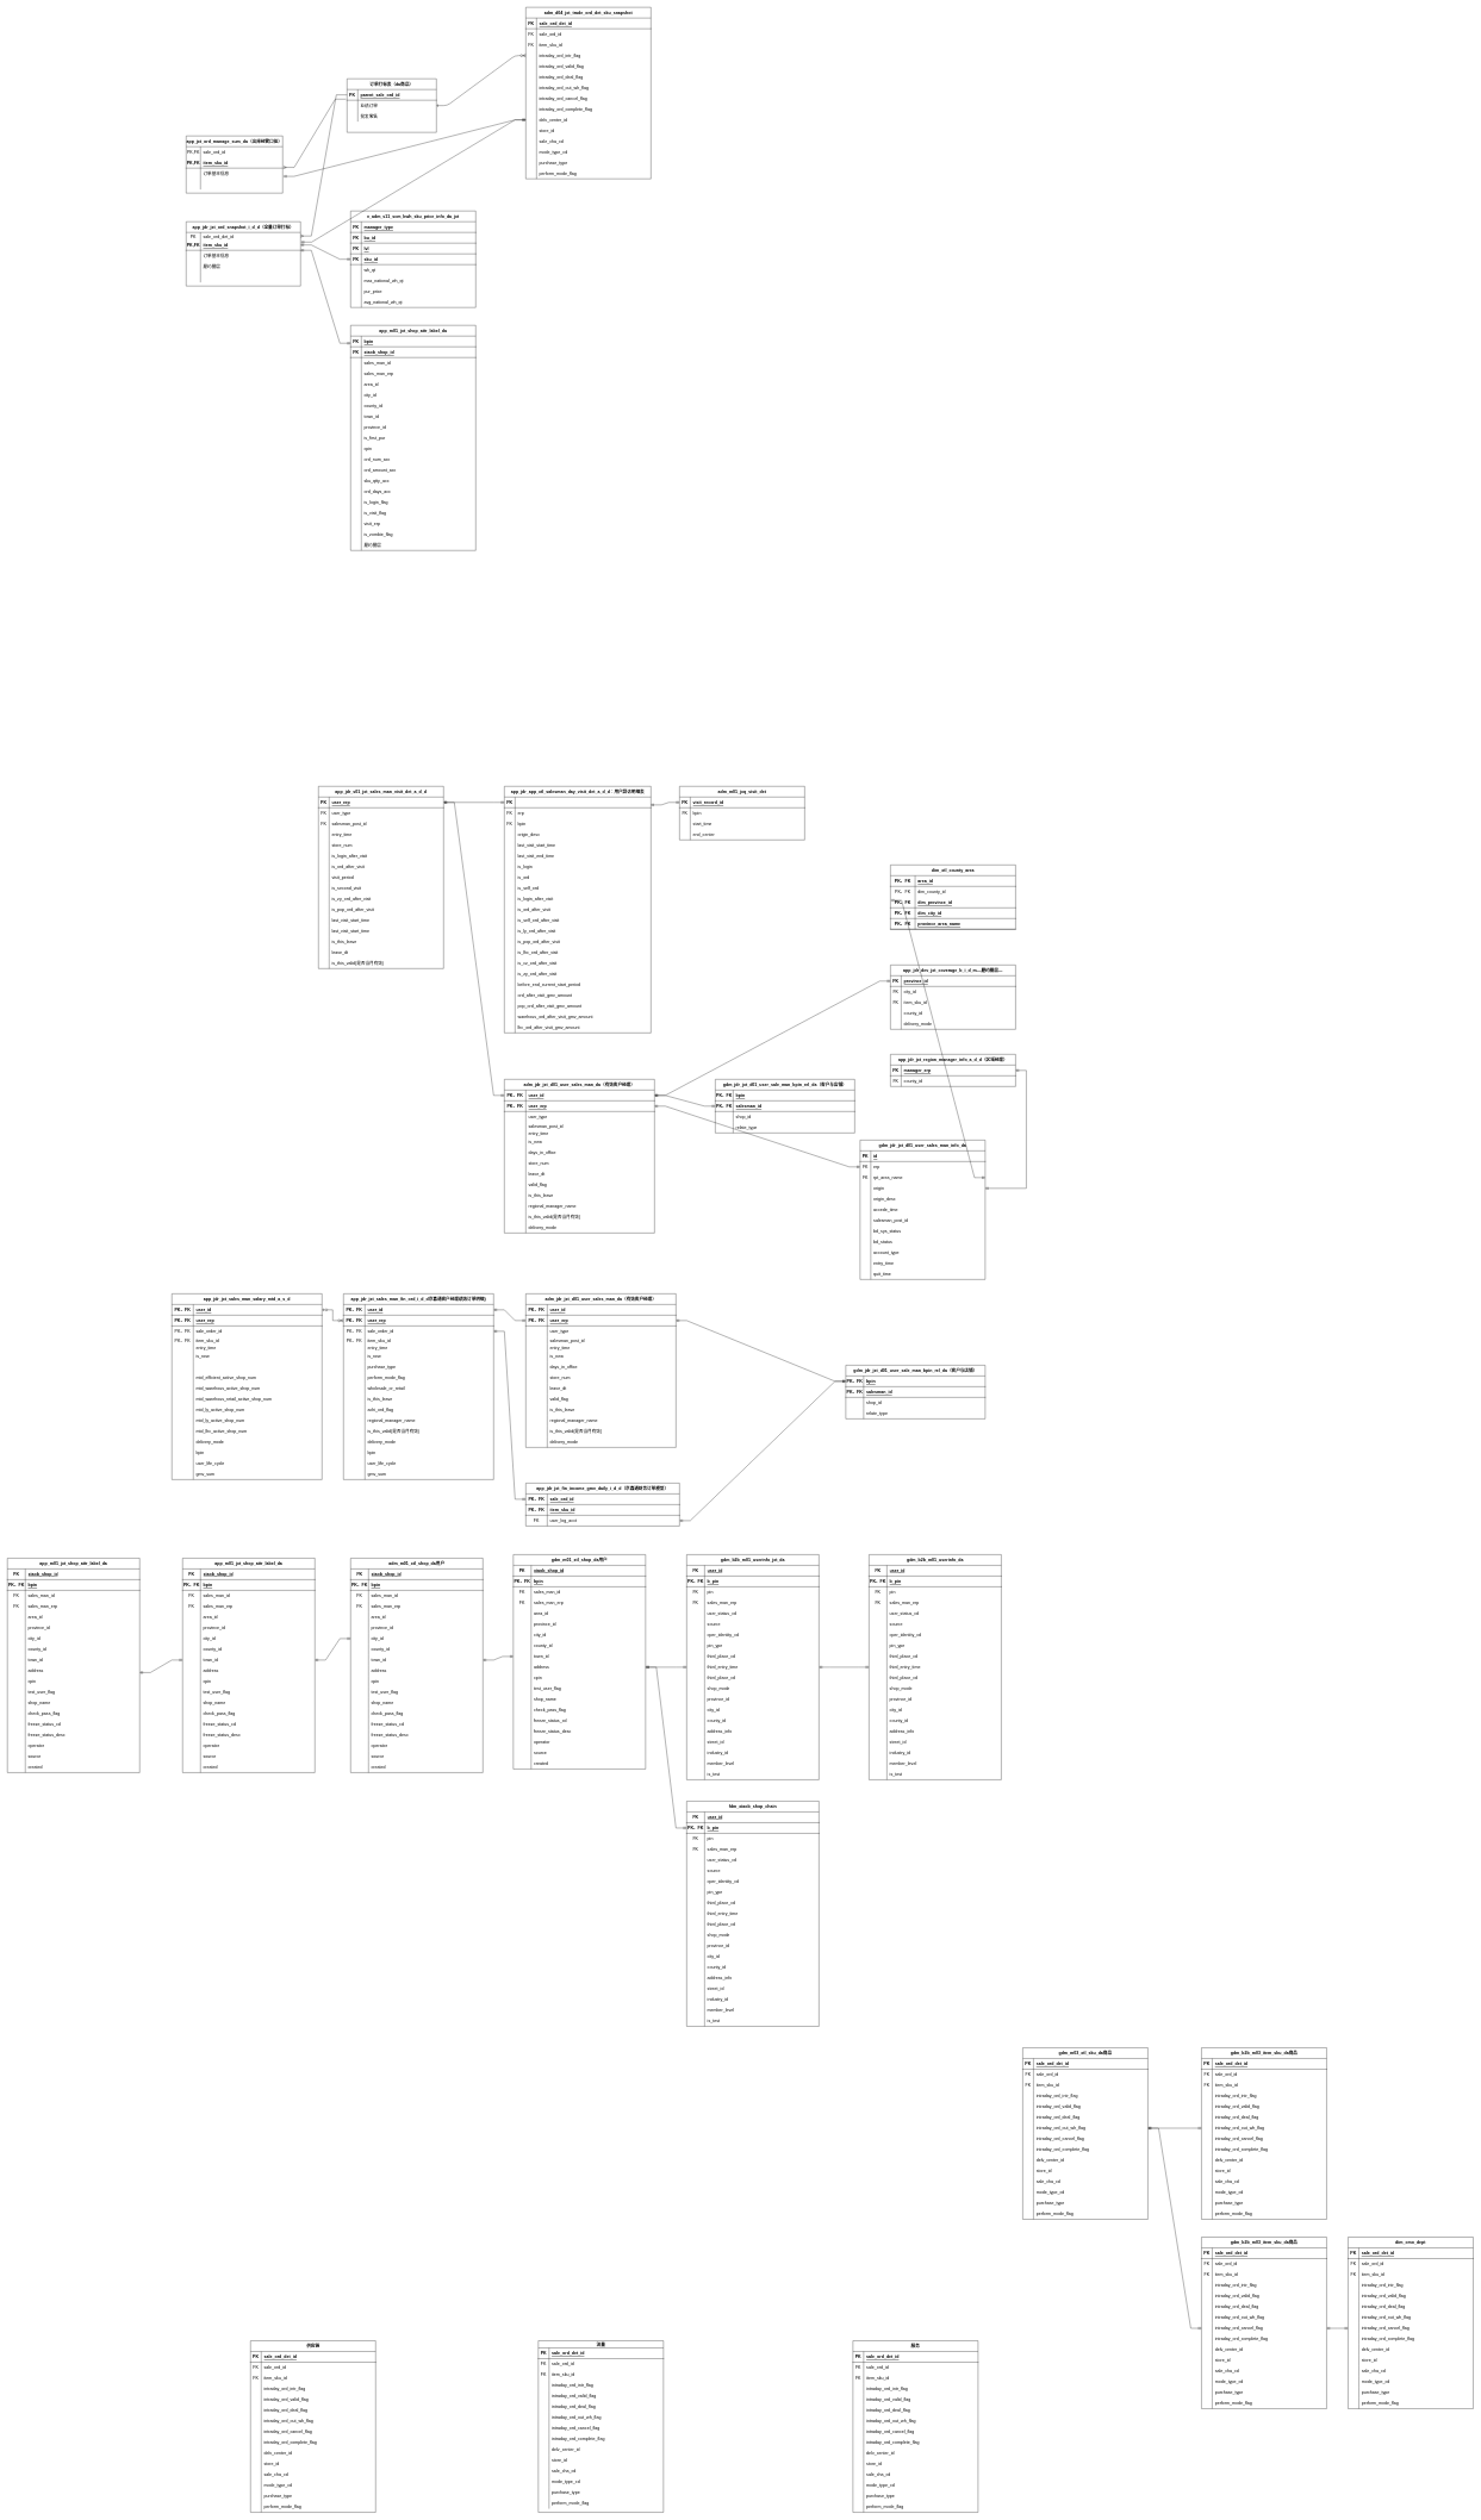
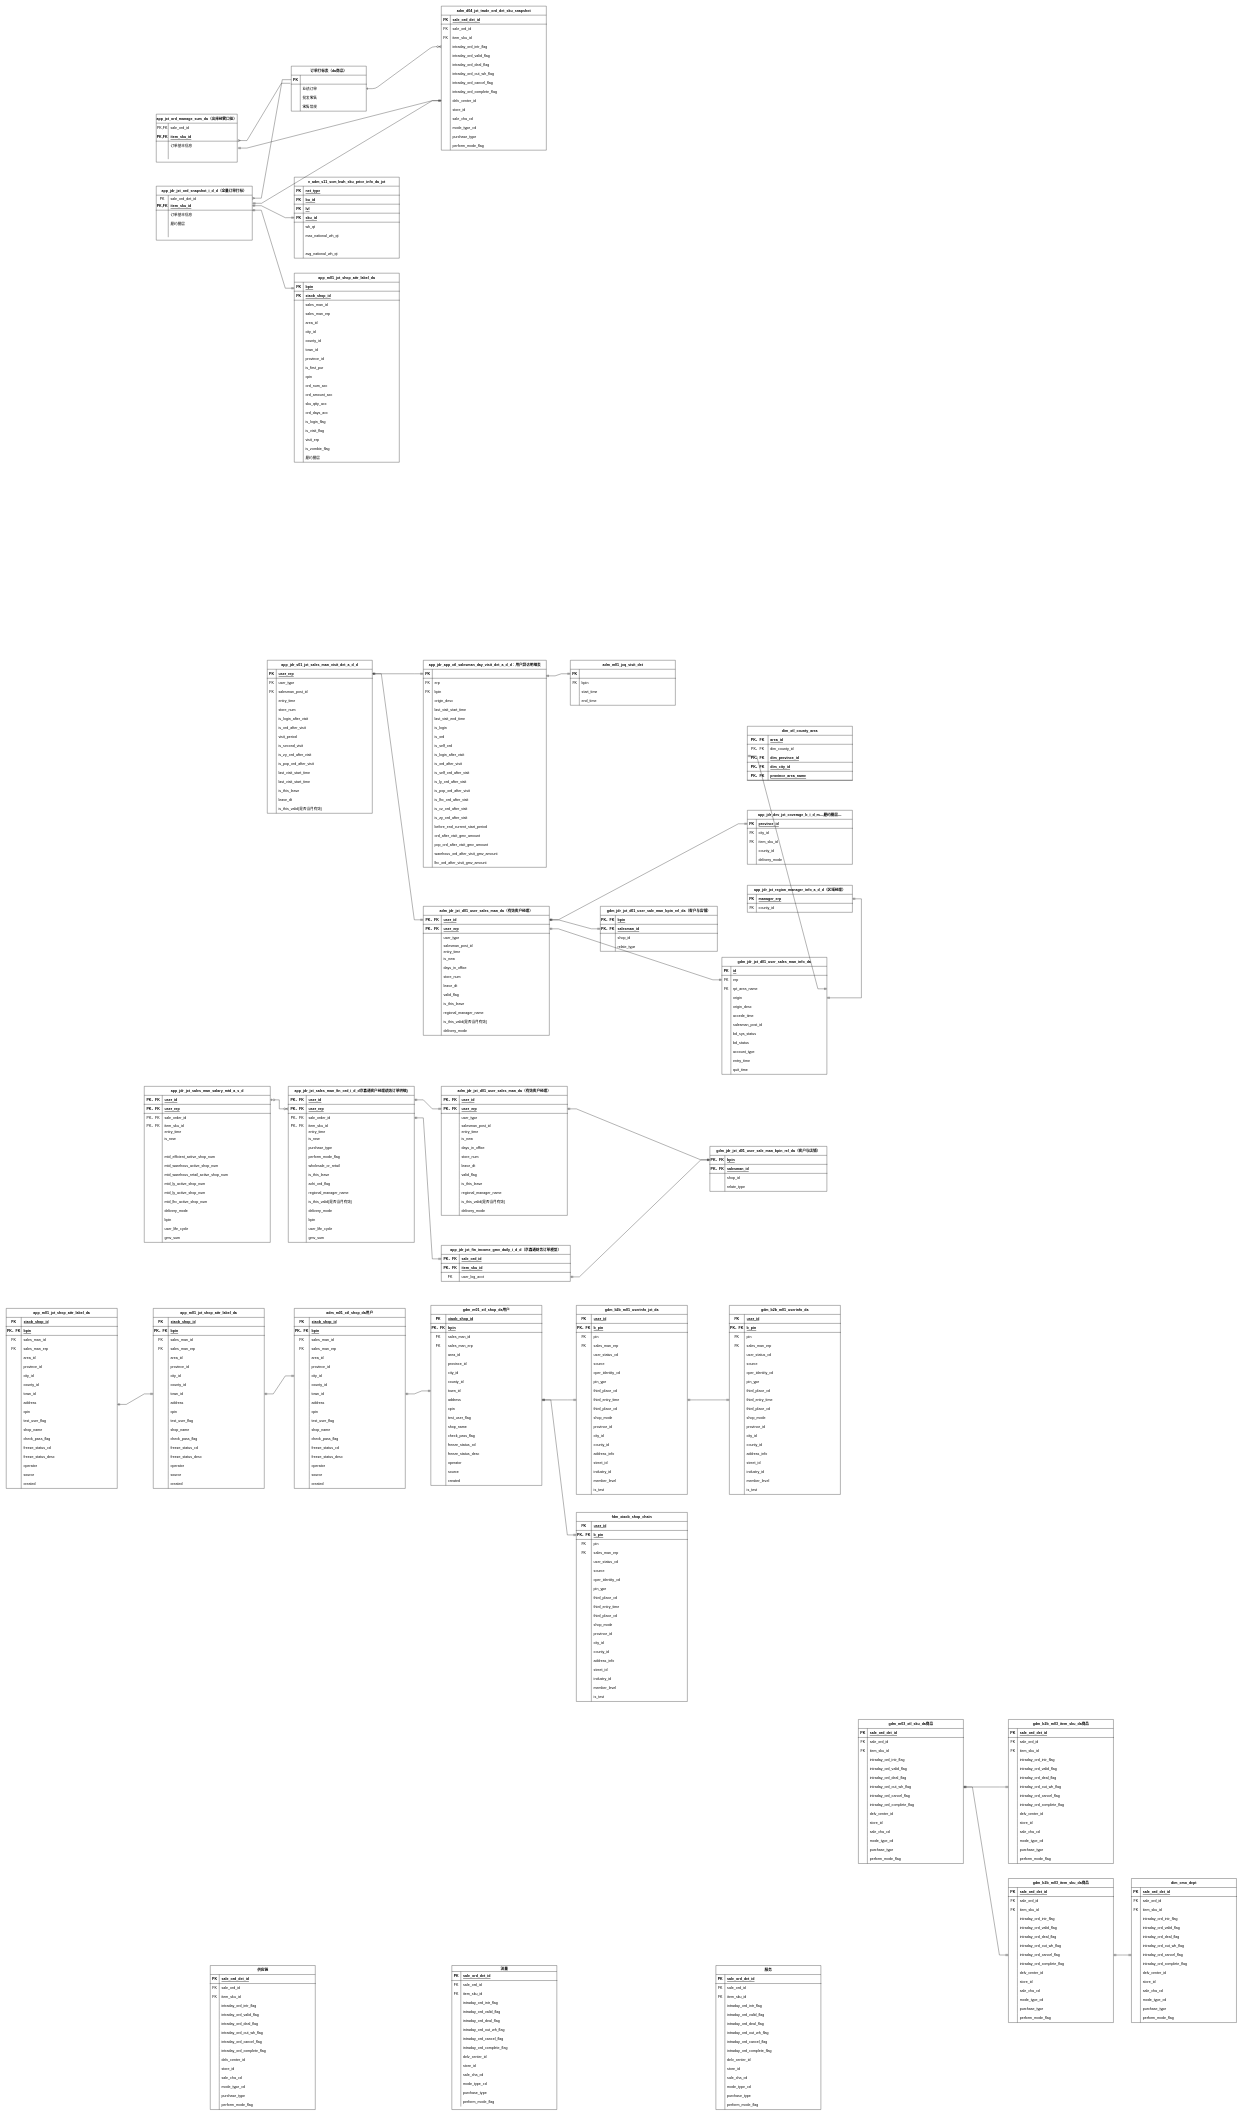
- <mxCell id="65" value="parent_sale_ord_id " style="shape=partialRectangle;overflow=hidden;connectable=0;fillColor=none;top=0;left=0;bottom=0;right=0;align=left;spacingLeft=6;fontStyle=5;" parent="63" vertex="1"><mxGeometry x="30" width="220" height="30" as="geometry"><mxRectangle width="220" height="30" as="alternateBounds" /></mxGeometry></mxCell>
+ <mxCell id="74" value="零售常规" style="shape=partialRectangle;overflow=hidden;connectable=0;fillColor=none;top=0;left=0;bottom=0;right=0;align=left;spacingLeft=6;" parent="72" vertex="1"><mxGeometry x="30" width="220" height="30" as="geometry"><mxRectangle width="220" height="30" as="alternateBounds" /></mxGeometry></mxCell>
- <mxCell id="631" value="manager_type" style="shape=partialRectangle;connectable=0;fillColor=none;top=0;left=0;bottom=0;right=0;align=left;spacingLeft=6;fontStyle=5;overflow=hidden;" parent="629" vertex="1"><mxGeometry x="30" width="320" height="30" as="geometry"><mxRectangle width="320" height="30" as="alternateBounds" /></mxGeometry></mxCell>
+ <mxCell id="631" value="net_type" style="shape=partialRectangle;connectable=0;fillColor=none;top=0;left=0;bottom=0;right=0;align=left;spacingLeft=6;fontStyle=5;overflow=hidden;" parent="629" vertex="1"><mxGeometry x="30" width="320" height="30" as="geometry"><mxRectangle width="320" height="30" as="alternateBounds" /></mxGeometry></mxCell>
- <mxCell id="649" value="pur_price" style="shape=partialRectangle;overflow=hidden;connectable=0;fillColor=none;top=0;left=0;bottom=0;right=0;align=left;spacingLeft=6;" parent="647" vertex="1"><mxGeometry x="30" width="320" height="30" as="geometry"><mxRectangle width="320" height="30" as="alternateBounds" /></mxGeometry></mxCell>
- <mxCell id="147" value="visit_record_id " style="shape=partialRectangle;overflow=hidden;connectable=0;fillColor=none;top=0;left=0;bottom=0;right=0;align=left;spacingLeft=6;fontStyle=5;" parent="145" vertex="1"><mxGeometry x="30" width="320" height="30" as="geometry"><mxRectangle width="320" height="30" as="alternateBounds" /></mxGeometry></mxCell>
- <mxCell id="156" value="end_center" style="shape=partialRectangle;overflow=hidden;connectable=0;fillColor=none;top=0;left=0;bottom=0;right=0;align=left;spacingLeft=6;" parent="154" vertex="1"><mxGeometry x="30" width="320" height="30" as="geometry"><mxRectangle width="320" height="30" as="alternateBounds" /></mxGeometry></mxCell>
+ <mxCell id="156" value="end_time" style="shape=partialRectangle;overflow=hidden;connectable=0;fillColor=none;top=0;left=0;bottom=0;right=0;align=left;spacingLeft=6;" parent="154" vertex="1"><mxGeometry x="30" width="320" height="30" as="geometry"><mxRectangle width="320" height="30" as="alternateBounds" /></mxGeometry></mxCell>
